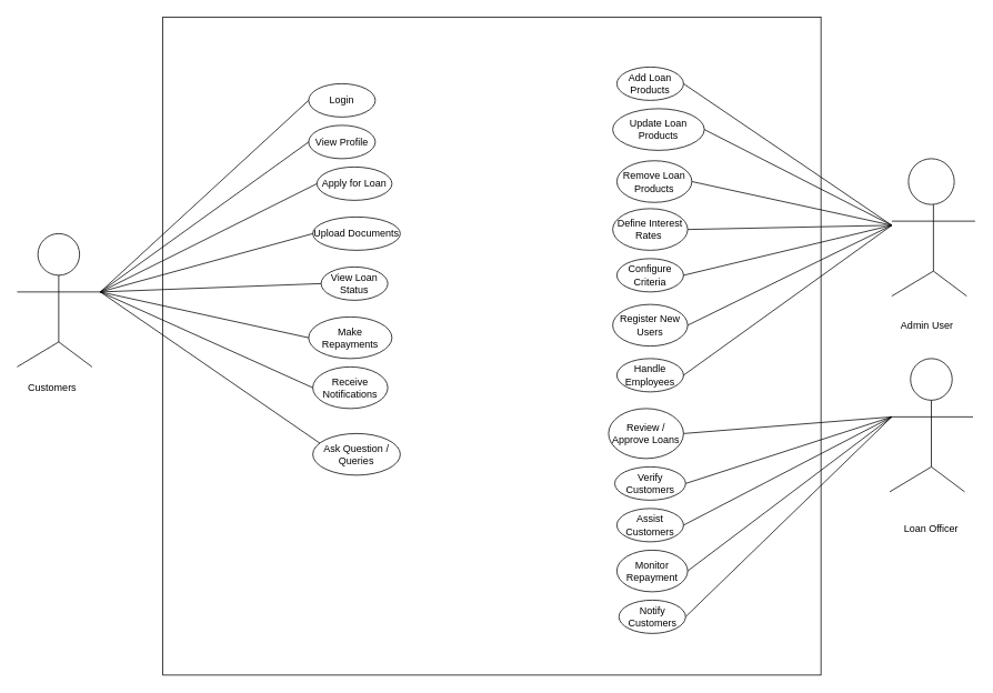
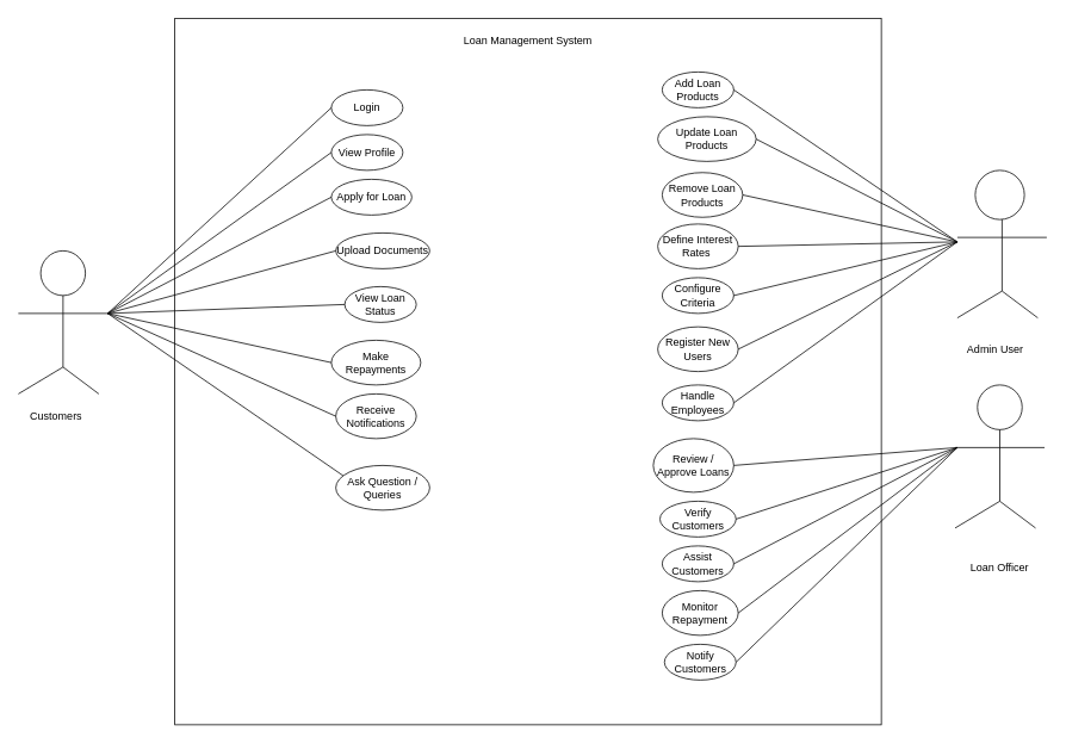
+ <mxCell id="3" value="Loan Management System" style="text;html=1;align=center;verticalAlign=middle;whiteSpace=wrap;rounded=0;" parent="1" vertex="1"><mxGeometry x="485" y="30" width="210" height="30" as="geometry" /></mxCell>
- <mxCell id="5" value="Apply for Loan" style="ellipse;whiteSpace=wrap;html=1;" parent="1" vertex="1"><mxGeometry x="380" y="200" width="90" height="40" as="geometry" /></mxCell>
+ <mxCell id="5" value="Apply for Loan" style="ellipse;whiteSpace=wrap;html=1;" parent="1" vertex="1"><mxGeometry x="370" y="200" width="90" height="40" as="geometry" /></mxCell>
